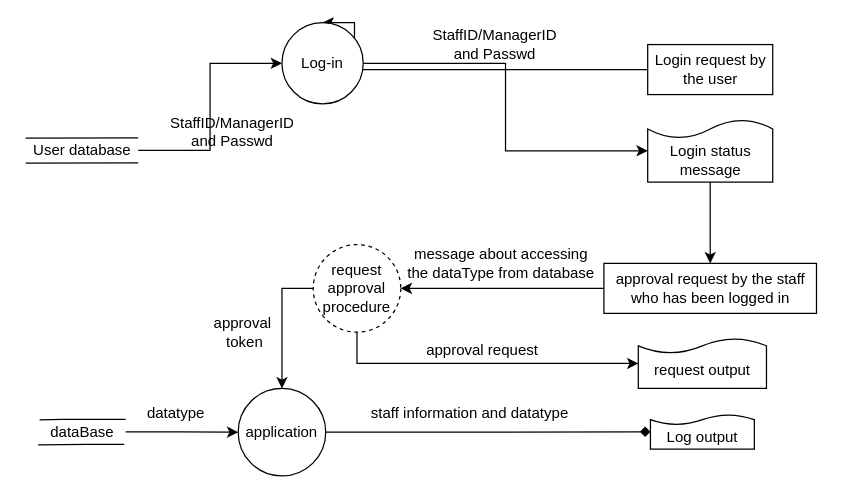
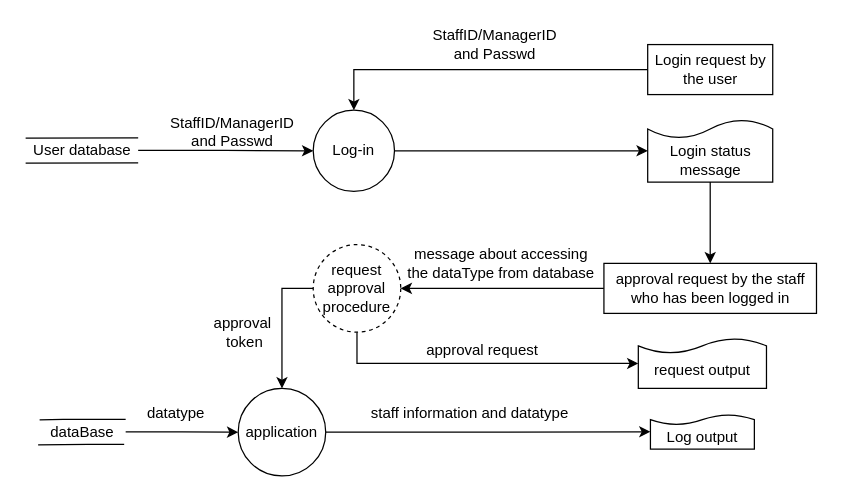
- <mxCell id="5" value="Log-in" style="ellipse;whiteSpace=wrap;html=1;aspect=fixed;fontFamily=Helvetica;fontSize=12;" parent="1" vertex="1"><mxGeometry x="225" y="17.5" width="65" height="65" as="geometry" /></mxCell>
+ <mxCell id="5" value="Log-in" style="ellipse;whiteSpace=wrap;html=1;aspect=fixed;fontFamily=Helvetica;fontSize=12;" parent="1" vertex="1"><mxGeometry x="250" y="87.5" width="65" height="65" as="geometry" /></mxCell>
- <mxCell id="22" style="edgeStyle=orthogonalEdgeStyle;rounded=0;orthogonalLoop=1;jettySize=auto;html=1;entryX=1;entryY=0.5;entryDx=0;entryDy=0;endArrow=diamond;" edge="1" parent="1" source="23" target="30"><mxGeometry relative="1" as="geometry" /></mxCell>
+ <mxCell id="22" style="edgeStyle=orthogonalEdgeStyle;rounded=0;orthogonalLoop=1;jettySize=auto;html=1;entryX=1;entryY=0.5;entryDx=0;entryDy=0;" edge="1" parent="1" source="23" target="30"><mxGeometry relative="1" as="geometry" /></mxCell>
